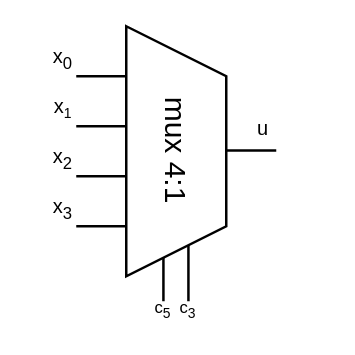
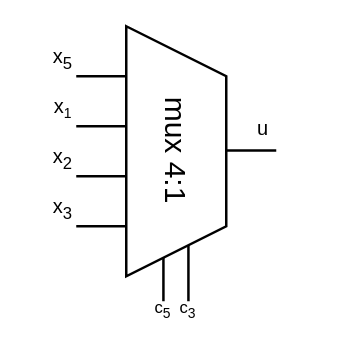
- <mxCell id="10" value="&lt;font style=&quot;font-size: 8px;&quot;&gt;x&lt;sub&gt;0&lt;/sub&gt;&lt;/font&gt;" style="text;html=1;align=center;verticalAlign=middle;whiteSpace=wrap;rounded=0;" vertex="1" parent="1"><mxGeometry x="20" y="20" width="10" as="geometry" /></mxCell>
+ <mxCell id="10" value="&lt;font style=&quot;font-size: 8px;&quot;&gt;x&lt;sub&gt;5&lt;/sub&gt;&lt;/font&gt;" style="text;html=1;align=center;verticalAlign=middle;whiteSpace=wrap;rounded=0;" vertex="1" parent="1"><mxGeometry x="20" y="20" width="10" as="geometry" /></mxCell>
